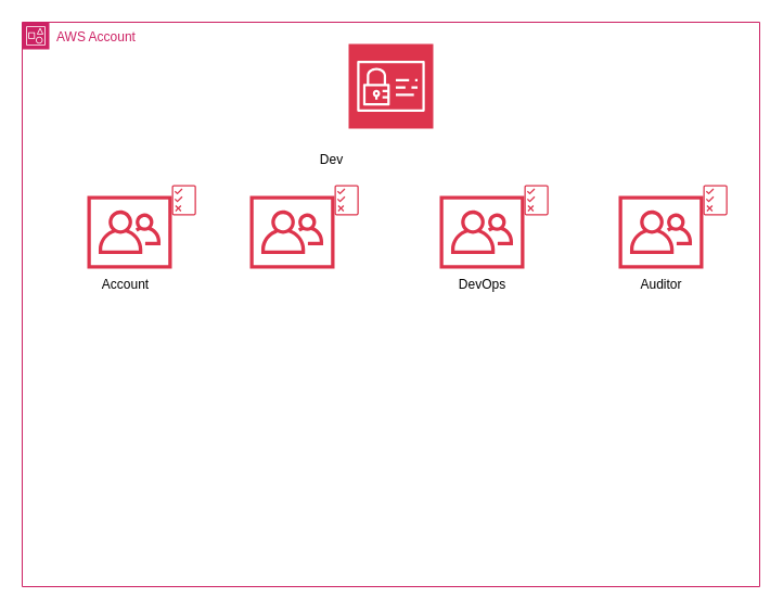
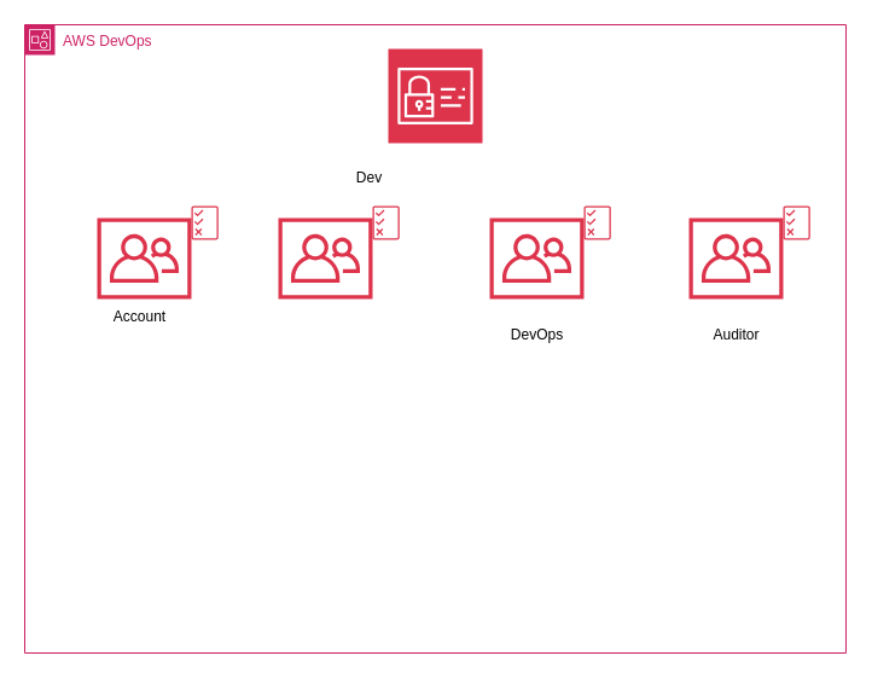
- <mxCell id="2" value="AWS Account" style="points=[[0,0],[0.25,0],[0.5,0],[0.75,0],[1,0],[1,0.25],[1,0.5],[1,0.75],[1,1],[0.75,1],[0.5,1],[0.25,1],[0,1],[0,0.75],[0,0.5],[0,0.25]];outlineConnect=0;gradientColor=none;html=1;whiteSpace=wrap;fontSize=12;fontStyle=0;container=1;pointerEvents=0;collapsible=0;recursiveResize=0;shape=mxgraph.aws4.group;grIcon=mxgraph.aws4.group_account;strokeColor=#CD2264;fillColor=none;verticalAlign=top;align=left;spacingLeft=30;fontColor=#CD2264;dashed=0;" vertex="1" parent="1"><mxGeometry x="20" y="20" width="680" height="520" as="geometry" /></mxCell>
+ <mxCell id="2" value="AWS DevOps" style="points=[[0,0],[0.25,0],[0.5,0],[0.75,0],[1,0],[1,0.25],[1,0.5],[1,0.75],[1,1],[0.75,1],[0.5,1],[0.25,1],[0,1],[0,0.75],[0,0.5],[0,0.25]];outlineConnect=0;gradientColor=none;html=1;whiteSpace=wrap;fontSize=12;fontStyle=0;container=1;pointerEvents=0;collapsible=0;recursiveResize=0;shape=mxgraph.aws4.group;grIcon=mxgraph.aws4.group_account;strokeColor=#CD2264;fillColor=none;verticalAlign=top;align=left;spacingLeft=30;fontColor=#CD2264;dashed=0;" vertex="1" parent="1"><mxGeometry x="20" y="20" width="680" height="520" as="geometry" /></mxCell>
- <mxCell id="8" value="DevOps" style="text;html=1;align=center;verticalAlign=middle;resizable=0;points=[];autosize=1;strokeColor=none;fillColor=none;" vertex="1" parent="2"><mxGeometry x="389" y="227" width="70" height="30" as="geometry" /></mxCell>
+ <mxCell id="8" value="DevOps" style="text;html=1;align=center;verticalAlign=middle;resizable=0;points=[];autosize=1;strokeColor=none;fillColor=none;" vertex="1" parent="2"><mxGeometry x="389" y="242" width="70" height="30" as="geometry" /></mxCell>
- <mxCell id="9" value="Auditor" style="text;html=1;align=center;verticalAlign=middle;resizable=0;points=[];autosize=1;strokeColor=none;fillColor=none;" vertex="1" parent="2"><mxGeometry x="559" y="227" width="60" height="30" as="geometry" /></mxCell>
+ <mxCell id="9" value="Auditor" style="text;html=1;align=center;verticalAlign=middle;resizable=0;points=[];autosize=1;strokeColor=none;fillColor=none;" vertex="1" parent="2"><mxGeometry x="559" y="242" width="60" height="30" as="geometry" /></mxCell>
